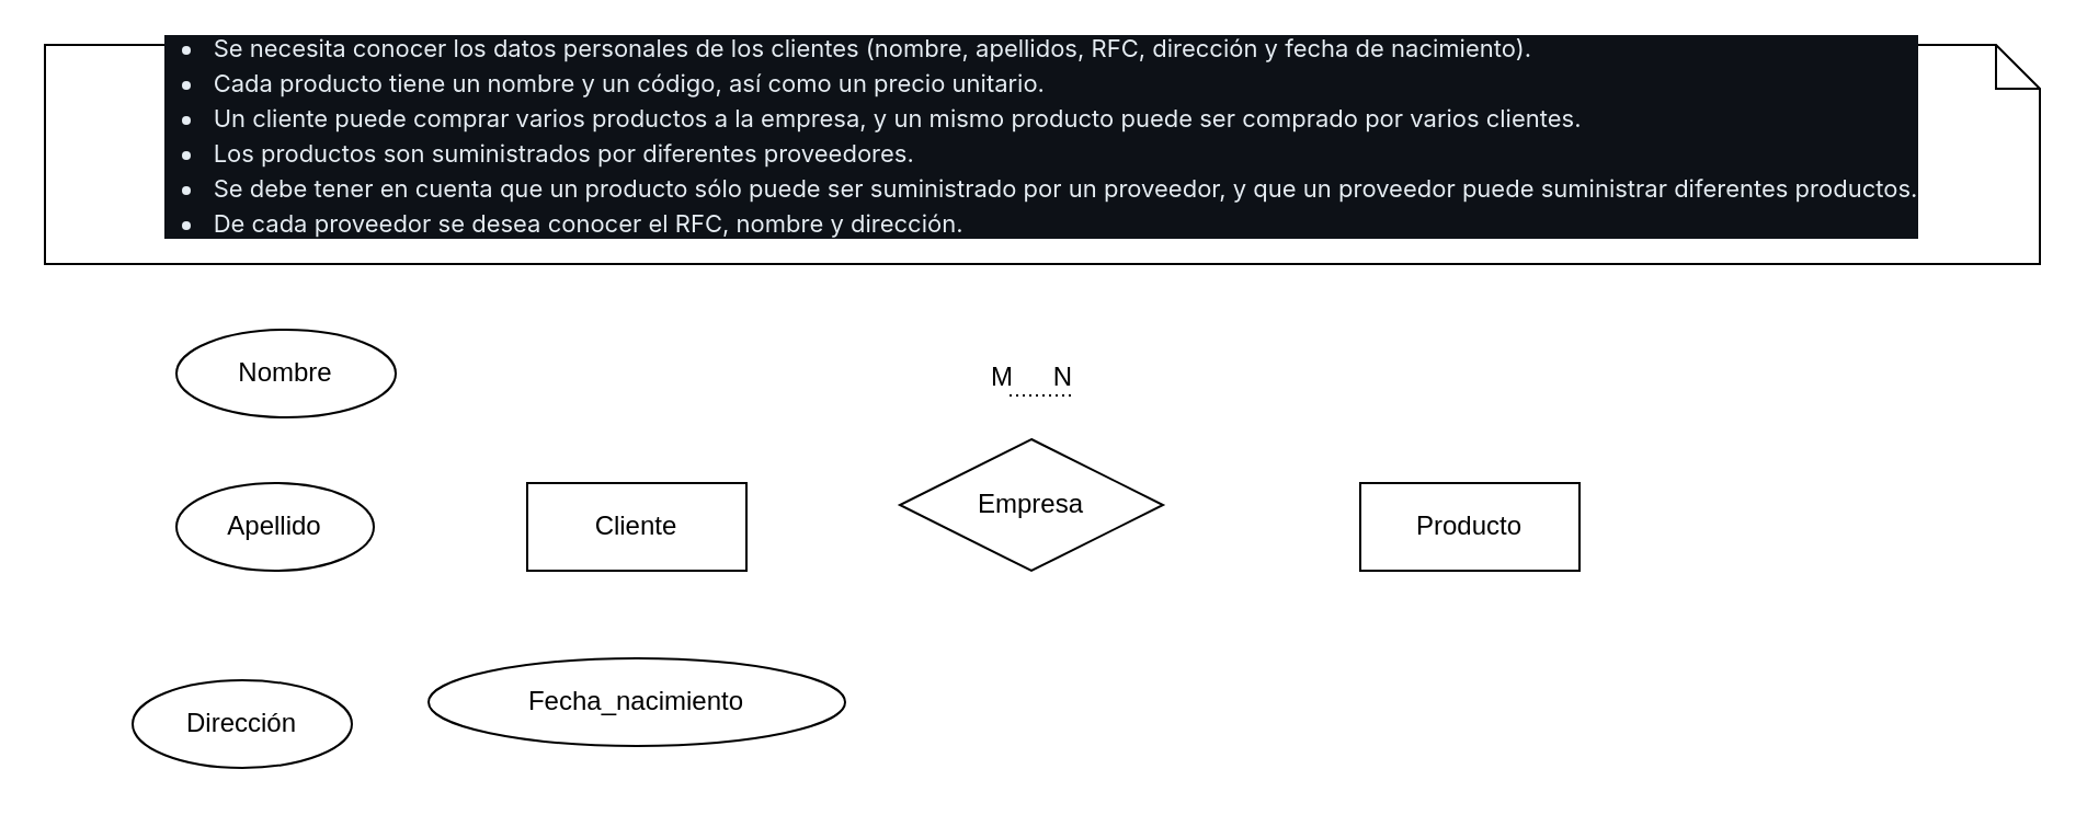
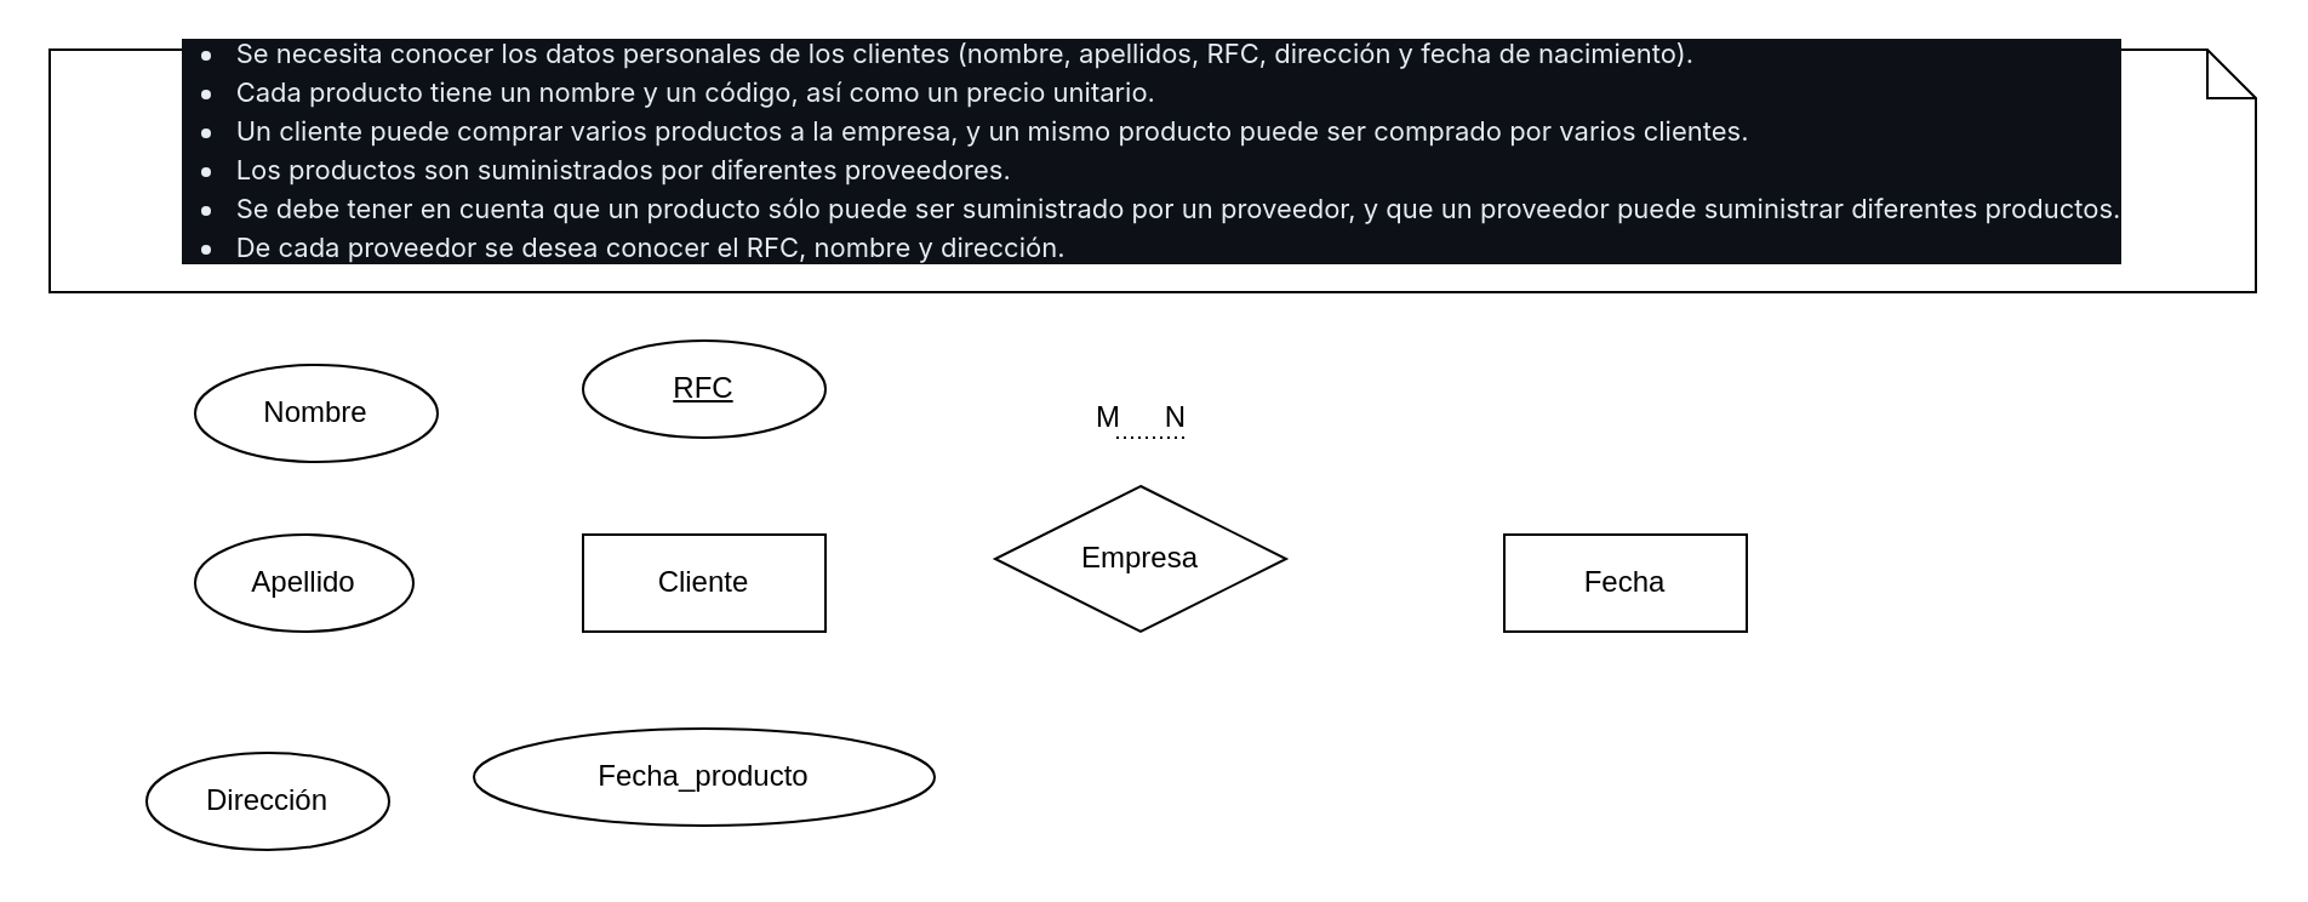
+ <mxCell id="9" value="RFC" style="ellipse;whiteSpace=wrap;html=1;align=center;fontStyle=4;" vertex="1" parent="1"><mxGeometry x="240" y="140" width="100" height="40" as="geometry" /></mxCell>
- <mxCell id="4" value="Producto" style="whiteSpace=wrap;html=1;align=center;" vertex="1" parent="1"><mxGeometry x="620" y="220" width="100" height="40" as="geometry" /></mxCell>
+ <mxCell id="4" value="Fecha" style="whiteSpace=wrap;html=1;align=center;" vertex="1" parent="1"><mxGeometry x="620" y="220" width="100" height="40" as="geometry" /></mxCell>
- <mxCell id="10" value="Fecha_nacimiento" style="ellipse;whiteSpace=wrap;html=1;align=center;" vertex="1" parent="1"><mxGeometry x="195" y="300" width="190" height="40" as="geometry" /></mxCell>
+ <mxCell id="10" value="Fecha_producto" style="ellipse;whiteSpace=wrap;html=1;align=center;" vertex="1" parent="1"><mxGeometry x="195" y="300" width="190" height="40" as="geometry" /></mxCell>
